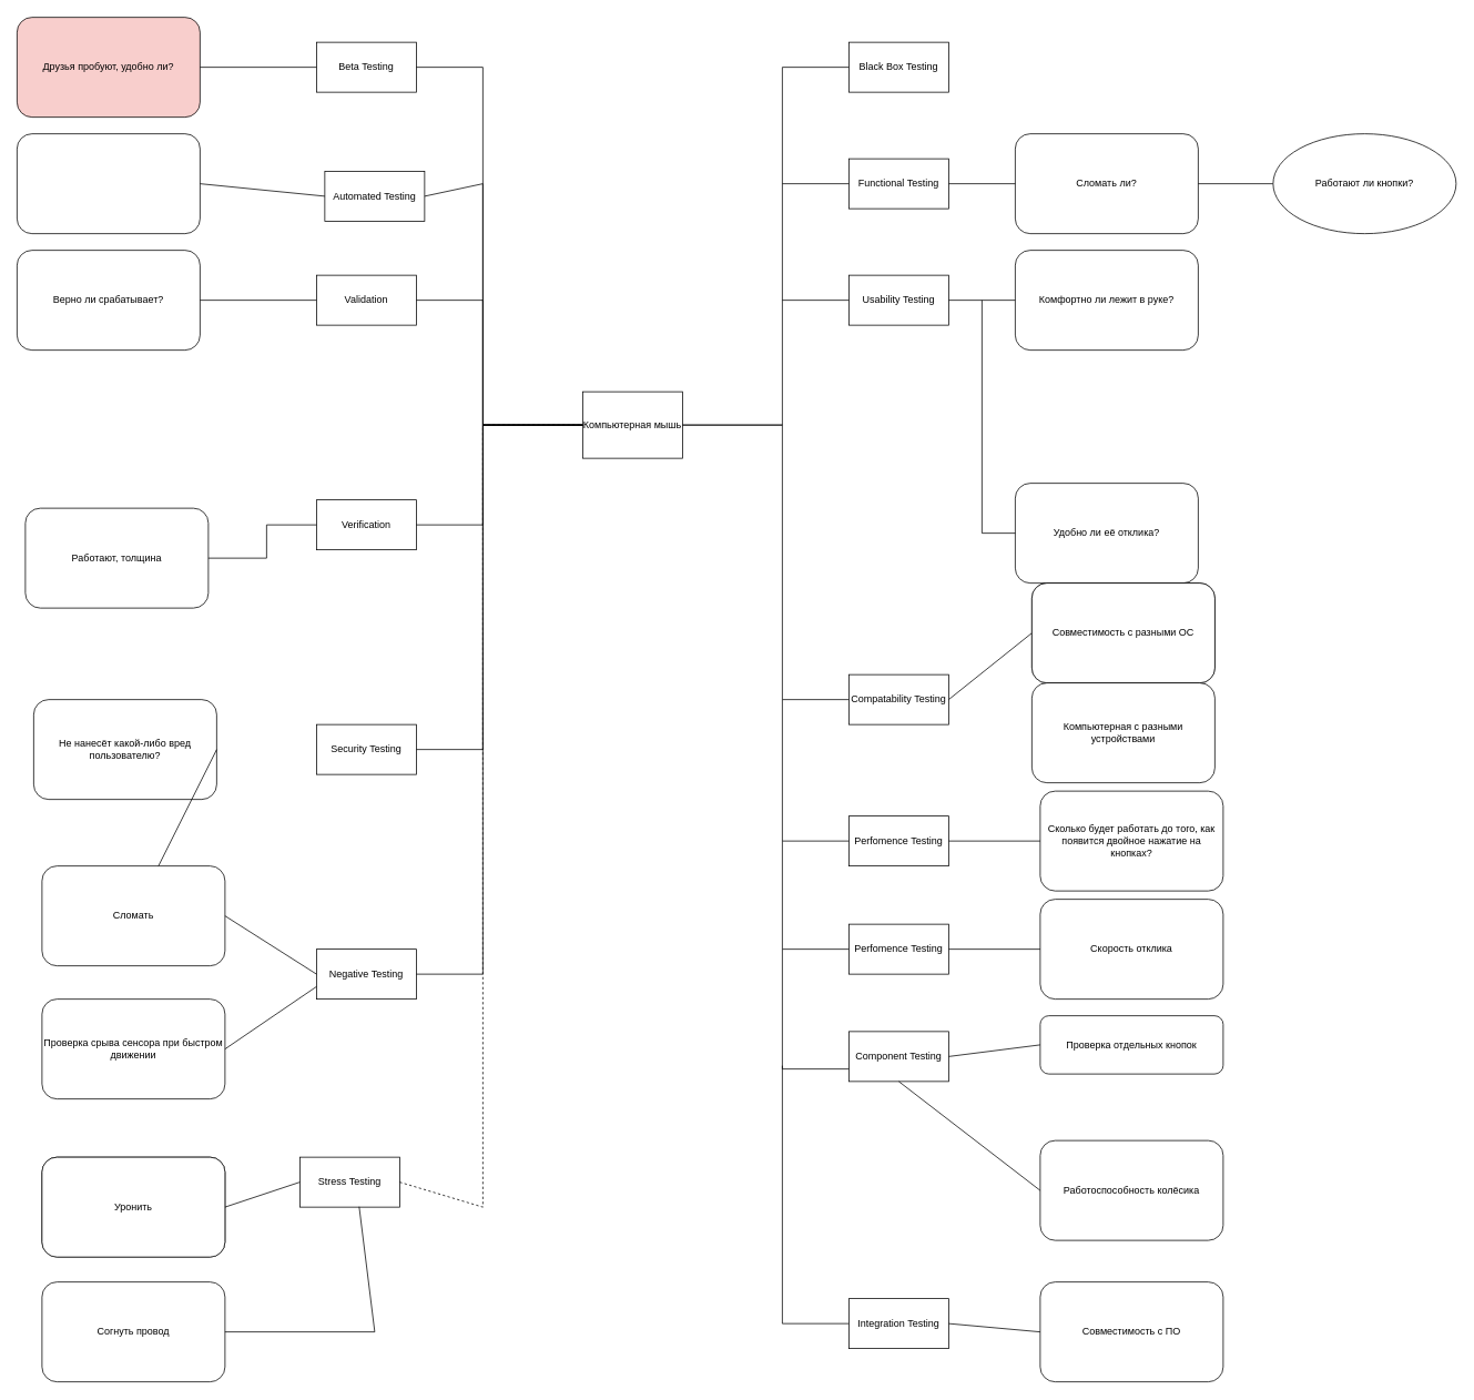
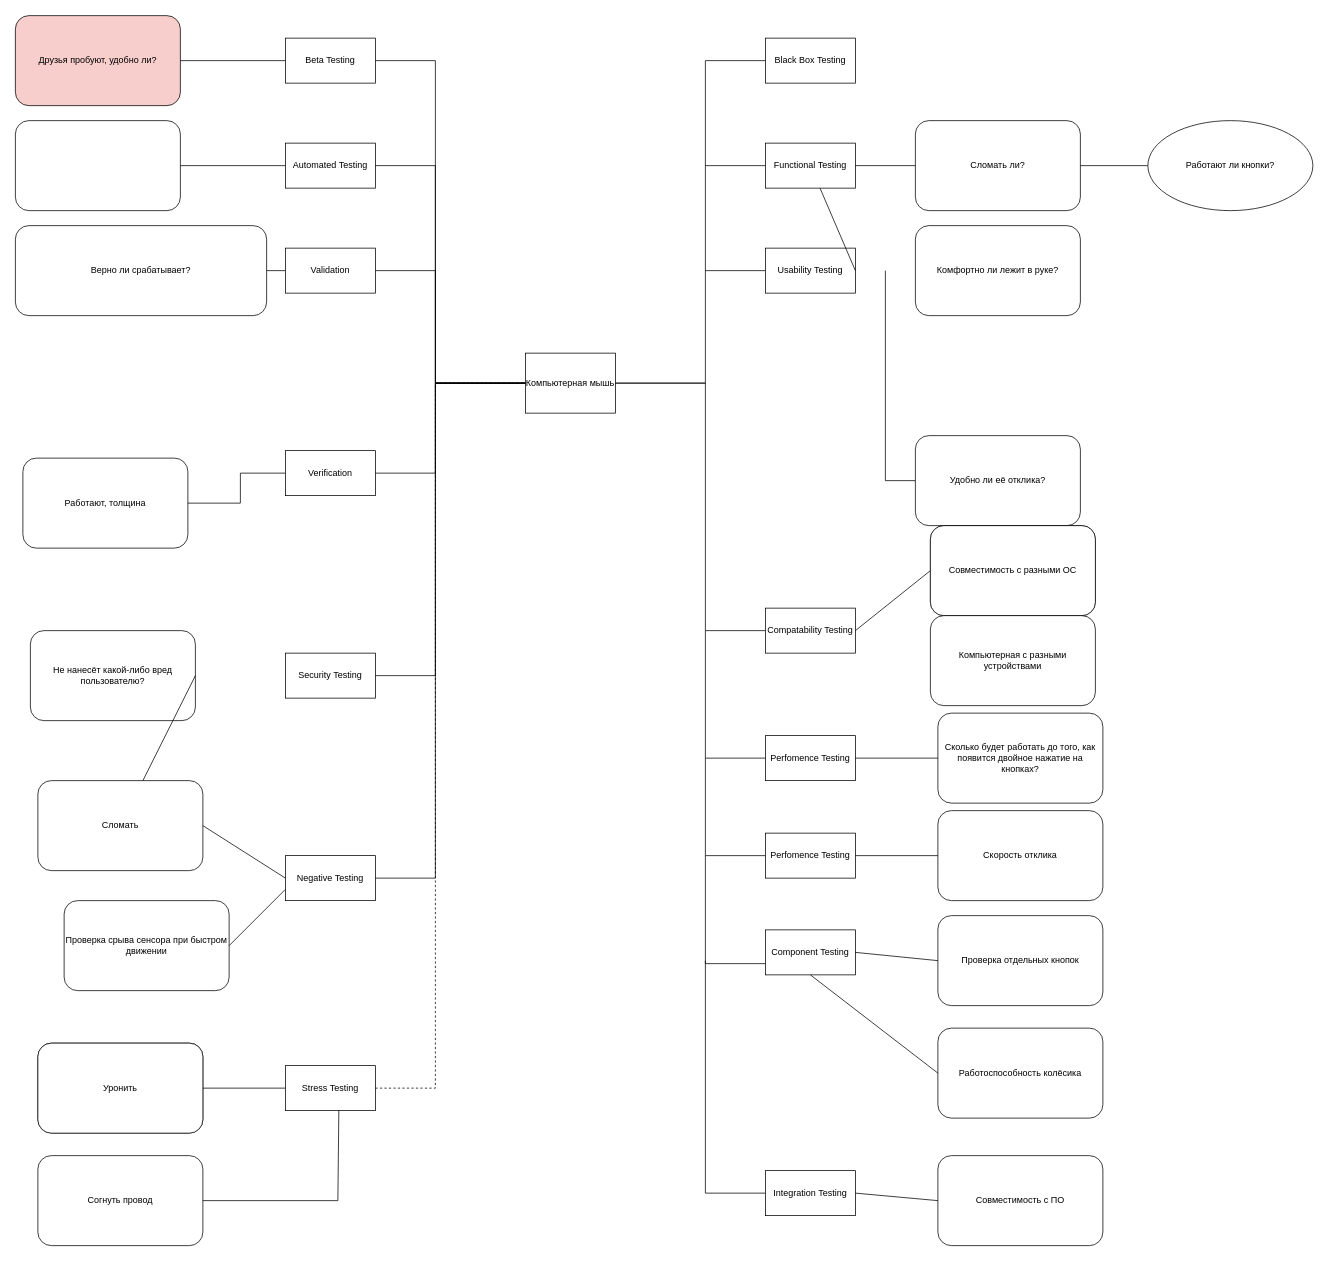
- <mxCell id="4" value="Automated Testing" style="rounded=0;whiteSpace=wrap;html=1;" parent="1" vertex="1"><mxGeometry x="390" y="205" width="120" height="60" as="geometry" /></mxCell>
+ <mxCell id="4" value="Automated Testing" style="rounded=0;whiteSpace=wrap;html=1;" parent="1" vertex="1"><mxGeometry x="380" y="190" width="120" height="60" as="geometry" /></mxCell>
- <mxCell id="54" value="Верно ли срабатывает?" style="rounded=1;whiteSpace=wrap;html=1;" parent="1" vertex="1"><mxGeometry x="20" y="300" width="220" height="120" as="geometry" /></mxCell>
+ <mxCell id="54" value="Верно ли срабатывает?" style="rounded=1;whiteSpace=wrap;html=1;" parent="1" vertex="1"><mxGeometry x="20" y="300" width="335" height="120" as="geometry" /></mxCell>
- <mxCell id="23" value="" style="endArrow=none;html=1;rounded=0;entryX=0;entryY=0.5;entryDx=0;entryDy=0;exitX=1;exitY=0.5;exitDx=0;exitDy=0;" parent="1" source="12" target="22" edge="1"><mxGeometry width="50" height="50" relative="1" as="geometry"><mxPoint x="1170" y="420" as="sourcePoint" /><mxPoint x="1220" y="370" as="targetPoint" /></mxGeometry></mxCell>
+ <mxCell id="23" value="" style="endArrow=none;html=1;rounded=0;exitX=1;exitY=0.5;exitDx=0;exitDy=0;" parent="1" source="12" target="11" edge="1"><mxGeometry width="50" height="50" relative="1" as="geometry"><mxPoint x="1170" y="420" as="sourcePoint" /><mxPoint x="1220" y="370" as="targetPoint" /></mxGeometry></mxCell>
- <mxCell id="63" value="Проверка отдельных кнопок" style="rounded=1;whiteSpace=wrap;html=1;" parent="1" vertex="1"><mxGeometry x="1250" y="1220" width="220" height="70" as="geometry" /></mxCell>
+ <mxCell id="63" value="Проверка отдельных кнопок" style="rounded=1;whiteSpace=wrap;html=1;" parent="1" vertex="1"><mxGeometry x="1250" y="1220" width="220" height="120" as="geometry" /></mxCell>
- <mxCell id="60" value="Проверка срыва сенсора при быстром движении" style="rounded=1;whiteSpace=wrap;html=1;" parent="1" vertex="1"><mxGeometry x="50" y="1200" width="220" height="120" as="geometry" /></mxCell>
+ <mxCell id="60" value="Проверка срыва сенсора при быстром движении" style="rounded=1;whiteSpace=wrap;html=1;" parent="1" vertex="1"><mxGeometry x="85" y="1200" width="220" height="120" as="geometry" /></mxCell>
- <mxCell id="9" value="Stress Testing" style="rounded=0;whiteSpace=wrap;html=1;" parent="1" vertex="1"><mxGeometry x="360" y="1390" width="120" height="60" as="geometry" /></mxCell>
+ <mxCell id="9" value="Stress Testing" style="rounded=0;whiteSpace=wrap;html=1;" parent="1" vertex="1"><mxGeometry x="380" y="1420" width="120" height="60" as="geometry" /></mxCell>
